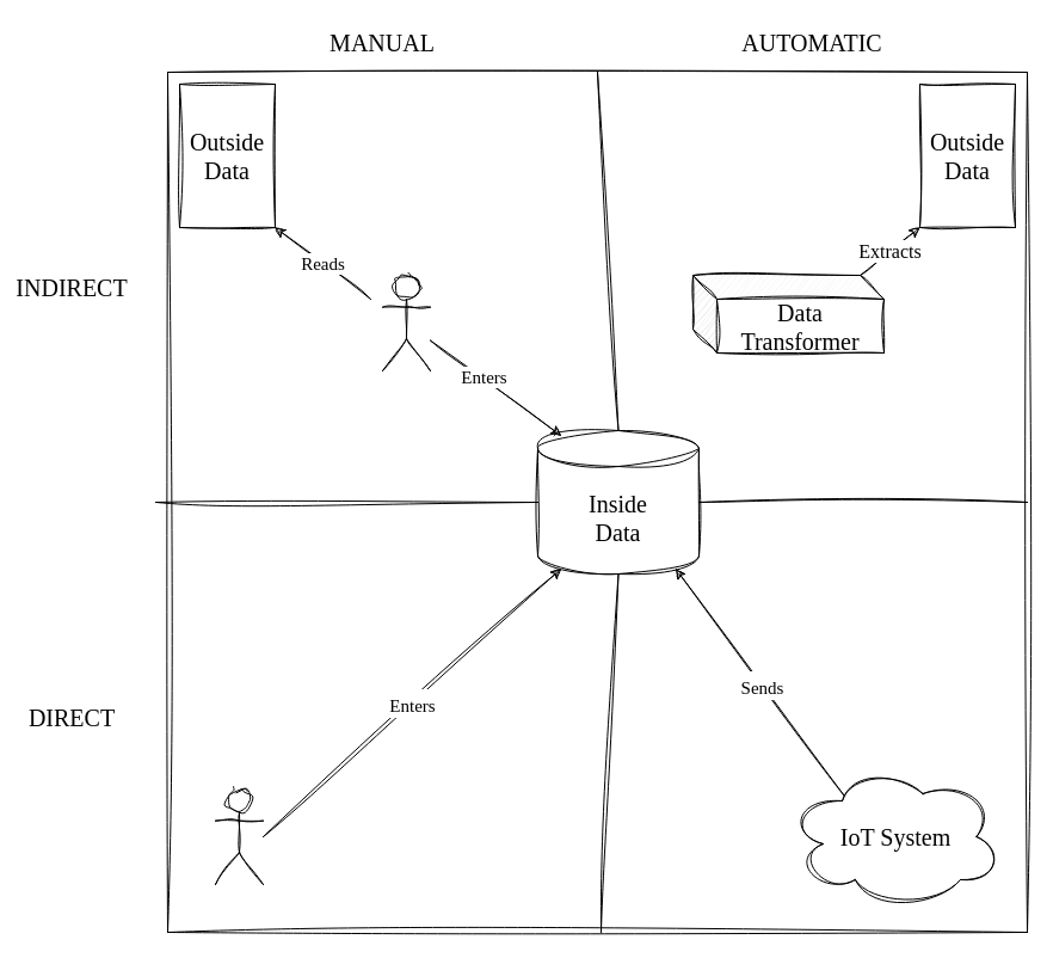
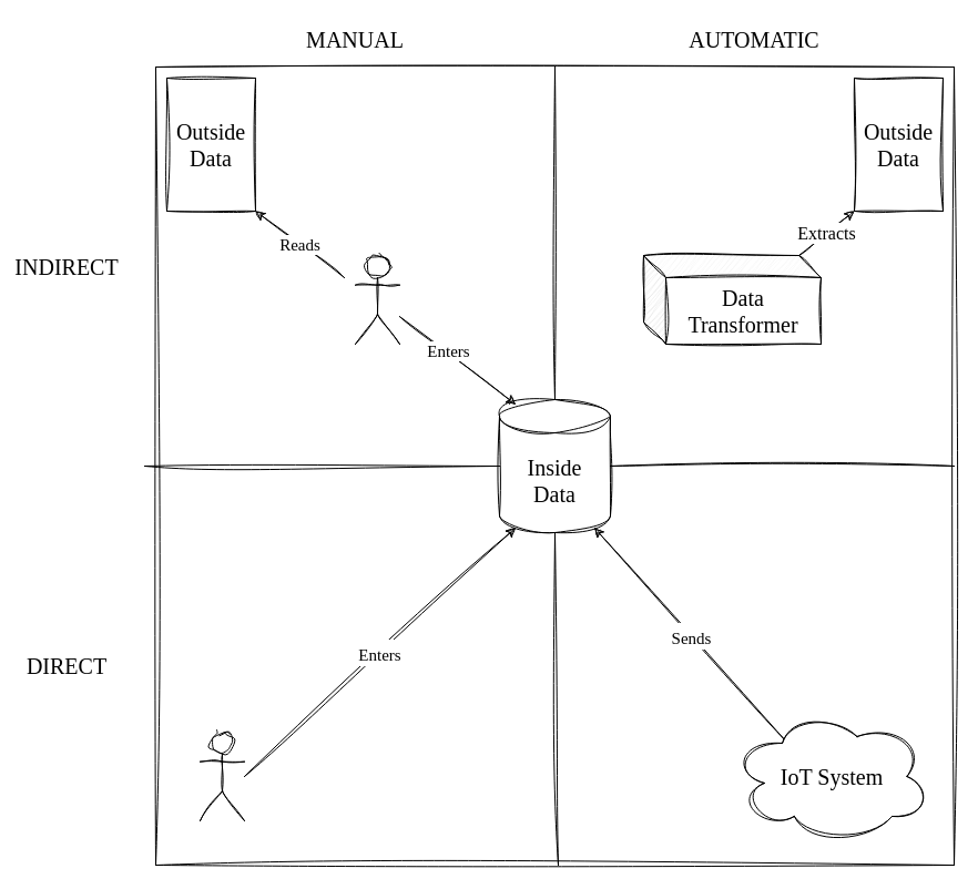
- <mxCell id="20" value="Data&lt;br&gt;Transformer" style="shape=cube;whiteSpace=wrap;html=1;boundedLbl=1;backgroundOutline=1;darkOpacity=0.05;darkOpacity2=0.1;sketch=1;hachureGap=4;jiggle=2;curveFitting=1;fontFamily=Architects Daughter;fontSource=https%3A%2F%2Ffonts.googleapis.com%2Fcss%3Ffamily%3DArchitects%2BDaughter;fontSize=20;fillColor=none;" vertex="1" parent="1"><mxGeometry x="580" y="230" width="160" height="65" as="geometry" /></mxCell>
+ <mxCell id="20" value="Data&lt;br&gt;Transformer" style="shape=cube;whiteSpace=wrap;html=1;boundedLbl=1;backgroundOutline=1;darkOpacity=0.05;darkOpacity2=0.1;sketch=1;hachureGap=4;jiggle=2;curveFitting=1;fontFamily=Architects Daughter;fontSource=https%3A%2F%2Ffonts.googleapis.com%2Fcss%3Ffamily%3DArchitects%2BDaughter;fontSize=20;fillColor=none;" vertex="1" parent="1"><mxGeometry x="580" y="230" width="160" height="80" as="geometry" /></mxCell>
- <mxCell id="2" value="Inside&lt;br&gt;Data" style="shape=cylinder3;whiteSpace=wrap;html=1;boundedLbl=1;backgroundOutline=1;size=15;sketch=1;hachureGap=4;jiggle=2;curveFitting=1;fontFamily=Architects Daughter;fontSource=https%3A%2F%2Ffonts.googleapis.com%2Fcss%3Ffamily%3DArchitects%2BDaughter;fontSize=20;" vertex="1" parent="1"><mxGeometry x="450" y="360" width="135" height="120" as="geometry" /></mxCell>
+ <mxCell id="2" value="Inside&lt;br&gt;Data" style="shape=cylinder3;whiteSpace=wrap;html=1;boundedLbl=1;backgroundOutline=1;size=15;sketch=1;hachureGap=4;jiggle=2;curveFitting=1;fontFamily=Architects Daughter;fontSource=https%3A%2F%2Ffonts.googleapis.com%2Fcss%3Ffamily%3DArchitects%2BDaughter;fontSize=20;" vertex="1" parent="1"><mxGeometry x="450" y="360" width="100" height="120" as="geometry" /></mxCell>
